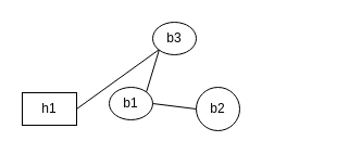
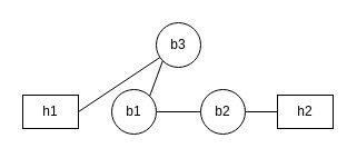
- <mxCell id="3" value="b3" style="ellipse;whiteSpace=wrap;html=1;aspect=fixed;" parent="1" vertex="1"><mxGeometry x="140" y="20" width="40" height="30" as="geometry" /></mxCell>
+ <mxCell id="3" value="b3" style="ellipse;whiteSpace=wrap;html=1;aspect=fixed;" parent="1" vertex="1"><mxGeometry x="140" y="20" width="40" height="40" as="geometry" /></mxCell>
- <mxCell id="2" value="b1" style="ellipse;whiteSpace=wrap;html=1;aspect=fixed;" parent="1" vertex="1"><mxGeometry x="100" y="80" width="40" height="30" as="geometry" /></mxCell>
+ <mxCell id="2" value="b1" style="ellipse;whiteSpace=wrap;html=1;aspect=fixed;" parent="1" vertex="1"><mxGeometry x="100" y="80" width="40" height="40" as="geometry" /></mxCell>
+ <mxCell id="10" value="" style="endArrow=none;html=1;exitX=0;exitY=0.5;exitDx=0;exitDy=0;entryX=1;entryY=0.5;entryDx=0;entryDy=0;" parent="1" source="6" target="4" edge="1"><mxGeometry width="50" height="50" relative="1" as="geometry"><mxPoint x="40" y="110" as="sourcePoint" /><mxPoint x="110" y="110" as="targetPoint" /></mxGeometry></mxCell>
+ <mxCell id="6" value="h2" style="rounded=0;whiteSpace=wrap;html=1;" parent="1" vertex="1"><mxGeometry x="249" y="85" width="50" height="30" as="geometry" /></mxCell>
